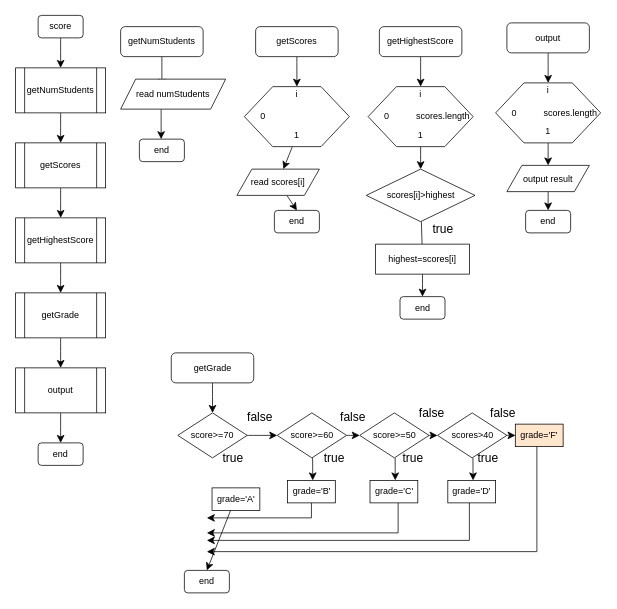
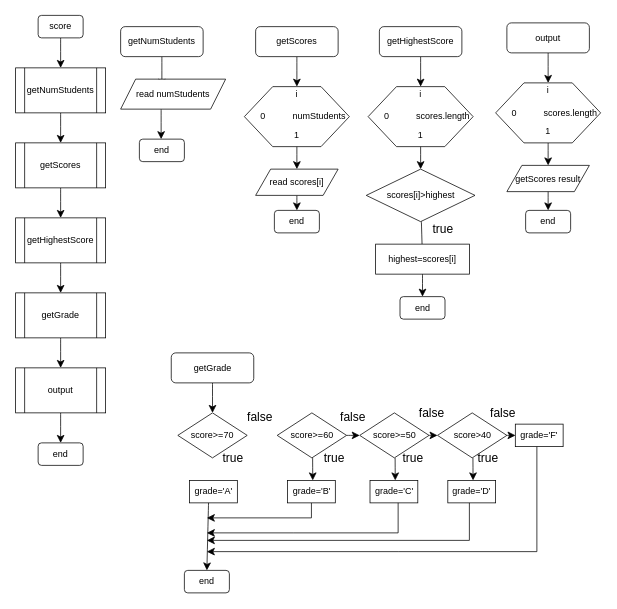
+ <mxCell id="26" value="numStudents" style="text;strokeColor=none;fillColor=none;html=1;align=center;verticalAlign=middle;whiteSpace=wrap;rounded=0;fontSize=12;" vertex="1" parent="1"><mxGeometry x="395" y="140" width="60" height="30" as="geometry" /></mxCell>
- <mxCell id="84" value="output result" style="shape=parallelogram;perimeter=parallelogramPerimeter;whiteSpace=wrap;html=1;fixedSize=1;" vertex="1" parent="1"><mxGeometry x="675" y="220" width="110" height="35" as="geometry" /></mxCell>
+ <mxCell id="84" value="getScores result" style="shape=parallelogram;perimeter=parallelogramPerimeter;whiteSpace=wrap;html=1;fixedSize=1;" vertex="1" parent="1"><mxGeometry x="675" y="220" width="110" height="35" as="geometry" /></mxCell>
- <mxCell id="29" value="read scores[i]" style="shape=parallelogram;perimeter=parallelogramPerimeter;whiteSpace=wrap;html=1;fixedSize=1;" vertex="1" parent="1"><mxGeometry x="315" y="225" width="110" height="35" as="geometry" /></mxCell>
+ <mxCell id="29" value="read scores[i]" style="shape=parallelogram;perimeter=parallelogramPerimeter;whiteSpace=wrap;html=1;fixedSize=1;" vertex="1" parent="1"><mxGeometry x="340" y="225" width="110" height="35" as="geometry" /></mxCell>
- <mxCell id="51" value="" style="edgeStyle=none;curved=1;rounded=0;orthogonalLoop=1;jettySize=auto;html=1;fontSize=12;startSize=8;endSize=8;" edge="1" parent="1" source="52" target="57"><mxGeometry relative="1" as="geometry" /></mxCell>
- <mxCell id="65" value="scores&amp;gt;40" style="rhombus;whiteSpace=wrap;html=1;" vertex="1" parent="1"><mxGeometry x="582.5" y="550" width="92.5" height="60" as="geometry" /></mxCell>
+ <mxCell id="65" value="score&amp;gt;40" style="rhombus;whiteSpace=wrap;html=1;" vertex="1" parent="1"><mxGeometry x="582.5" y="550" width="92.5" height="60" as="geometry" /></mxCell>
- <mxCell id="69" value="grade='F'" style="whiteSpace=wrap;html=1;fillColor=#ffe6cc;" vertex="1" parent="1"><mxGeometry x="686.25" y="565" width="63.75" height="30" as="geometry" /></mxCell>
+ <mxCell id="69" value="grade='F'" style="whiteSpace=wrap;html=1;" vertex="1" parent="1"><mxGeometry x="686.25" y="565" width="63.75" height="30" as="geometry" /></mxCell>
- <mxCell id="54" value="grade='A'" style="whiteSpace=wrap;html=1;" vertex="1" parent="1"><mxGeometry x="281.88" y="650" width="63.75" height="30" as="geometry" /></mxCell>
+ <mxCell id="54" value="grade='A'" style="whiteSpace=wrap;html=1;" vertex="1" parent="1"><mxGeometry x="251.88" y="640" width="63.75" height="30" as="geometry" /></mxCell>
